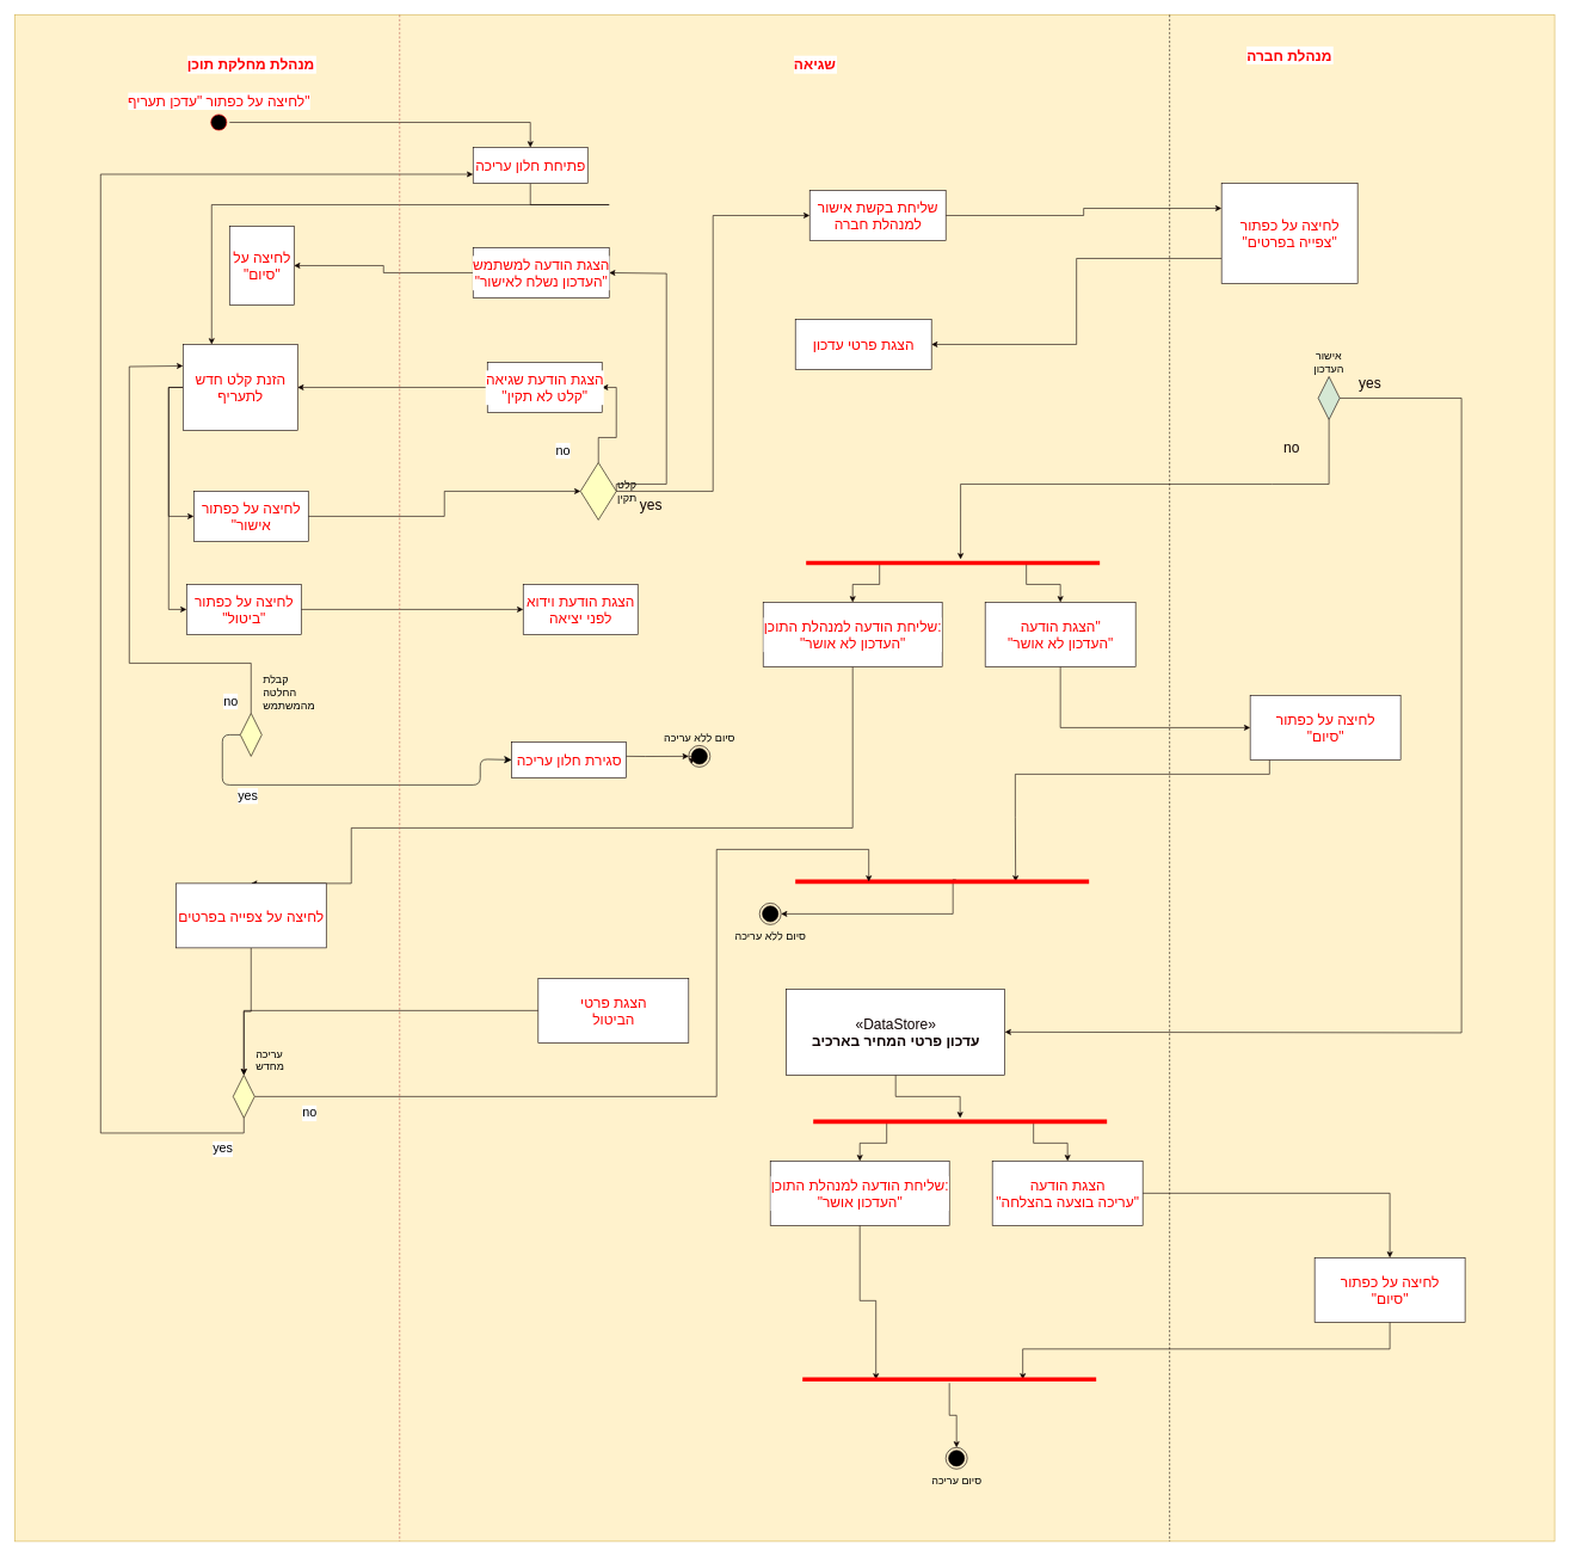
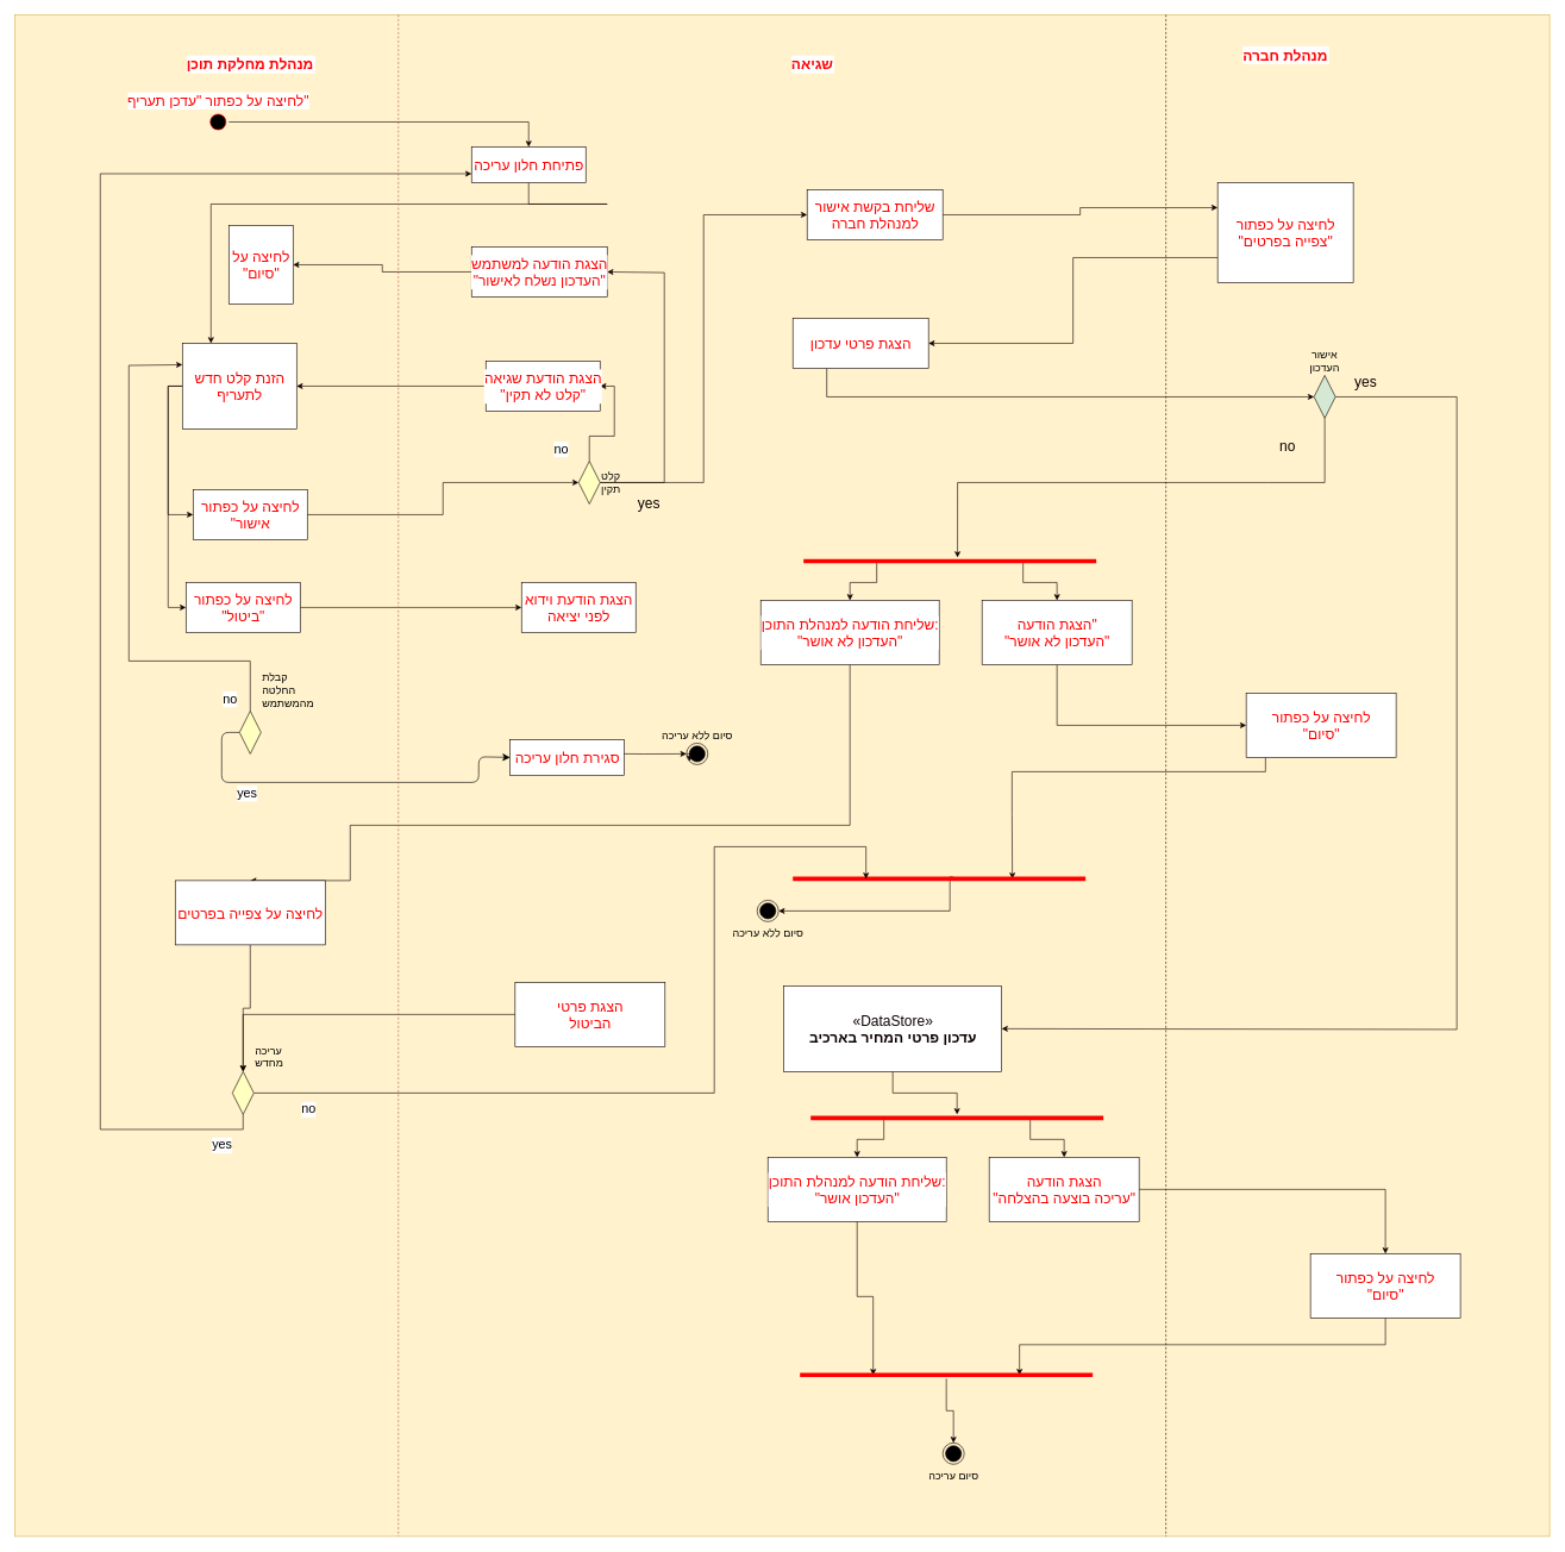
+ <mxCell id="43" style="edgeStyle=orthogonalEdgeStyle;rounded=0;orthogonalLoop=1;jettySize=auto;html=1;exitX=0.25;exitY=1;exitDx=0;exitDy=0;entryX=0;entryY=0.5;entryDx=0;entryDy=0;endArrow=classic;endFill=1;strokeColor=#0D0000;fontSize=20;fontColor=#0D0000;" edge="1" parent="1" source="44" target="42"><mxGeometry relative="1" as="geometry" /></mxCell>
- <mxCell id="27" value="קלט תקין" style="rhombus;whiteSpace=wrap;html=1;fillColor=#ffffc0;strokeColor=#0D0000;labelPosition=right;verticalLabelPosition=middle;align=left;verticalAlign=middle;fontSize=15;" vertex="1" parent="1"><mxGeometry x="810" y="645" width="50" height="80" as="geometry" /></mxCell>
+ <mxCell id="27" value="קלט תקין" style="rhombus;whiteSpace=wrap;html=1;fillColor=#ffffc0;strokeColor=#0D0000;labelPosition=right;verticalLabelPosition=middle;align=left;verticalAlign=middle;fontSize=15;" vertex="1" parent="1"><mxGeometry x="810" y="645" width="30" height="60" as="geometry" /></mxCell>
- <mxCell id="77" value="הצגת פרטי&lt;br&gt;הביטול" style="html=1;labelBackgroundColor=#ffffff;strokeColor=#0D0000;fontSize=20;fontColor=#FF0000;" vertex="1" parent="1"><mxGeometry x="751" y="1365" width="210" height="90" as="geometry" /></mxCell>
+ <mxCell id="77" value="הצגת פרטי&lt;br&gt;הביטול" style="html=1;labelBackgroundColor=#ffffff;strokeColor=#0D0000;fontSize=20;fontColor=#FF0000;" vertex="1" parent="1"><mxGeometry x="721" y="1375" width="210" height="90" as="geometry" /></mxCell>
